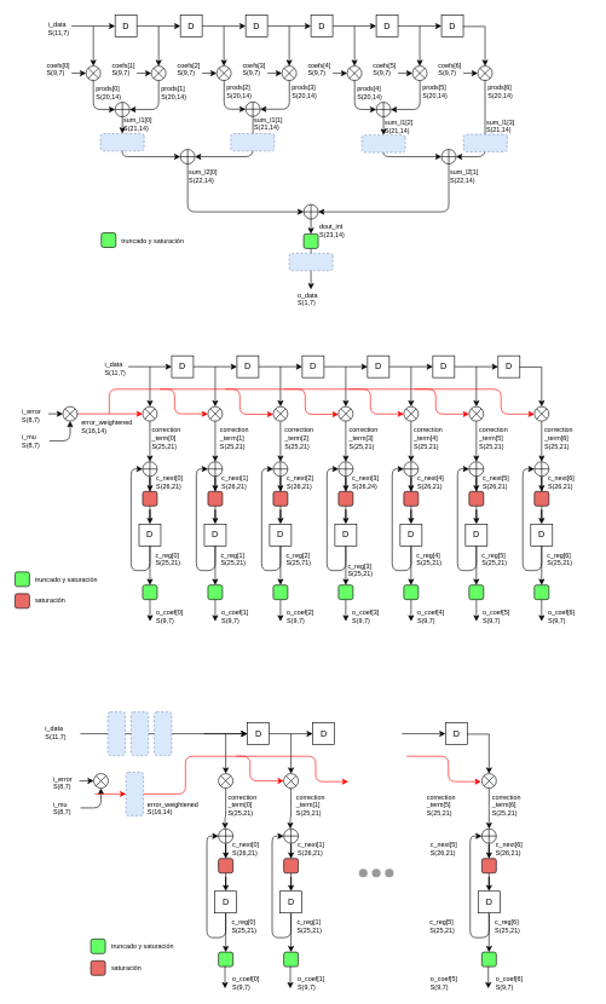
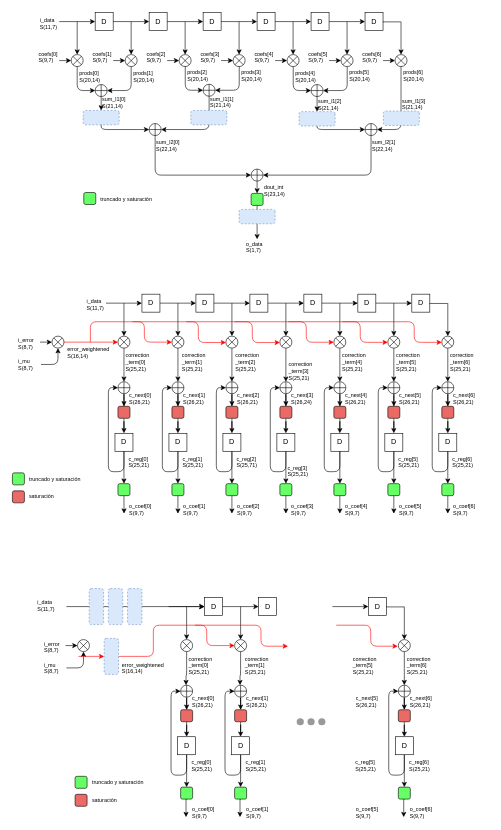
- <mxCell id="131" value="&lt;div style=&quot;font-size: 9px&quot;&gt;correction&lt;/div&gt;&lt;div style=&quot;font-size: 9px&quot;&gt;_term[3]&lt;br style=&quot;font-size: 9px&quot;&gt;&lt;/div&gt;&lt;div style=&quot;font-size: 9px&quot;&gt;S(25,21)&lt;/div&gt;" style="text;html=1;resizable=0;points=[];autosize=1;align=left;verticalAlign=top;spacingTop=-4;fontSize=9;" parent="1" vertex="1"><mxGeometry x="479" y="585" width="60" height="30" as="geometry" /></mxCell>
+ <mxCell id="131" value="&lt;div style=&quot;font-size: 9px&quot;&gt;correction&lt;/div&gt;&lt;div style=&quot;font-size: 9px&quot;&gt;_term[3]&lt;br style=&quot;font-size: 9px&quot;&gt;&lt;/div&gt;&lt;div style=&quot;font-size: 9px&quot;&gt;S(25,21)&lt;/div&gt;" style="text;html=1;resizable=0;points=[];autosize=1;align=left;verticalAlign=top;spacingTop=-4;fontSize=9;" parent="1" vertex="1"><mxGeometry x="479" y="600" width="60" height="30" as="geometry" /></mxCell>
- <mxCell id="190" value="&lt;div&gt;c_reg[4]&lt;/div&gt;&lt;div&gt;S(25,21)&lt;br&gt;&lt;/div&gt;" style="text;html=1;resizable=0;points=[];autosize=1;align=left;verticalAlign=top;spacingTop=-4;fontSize=9;" parent="1" vertex="1"><mxGeometry x="572" y="757" width="60" height="20" as="geometry" /></mxCell>
